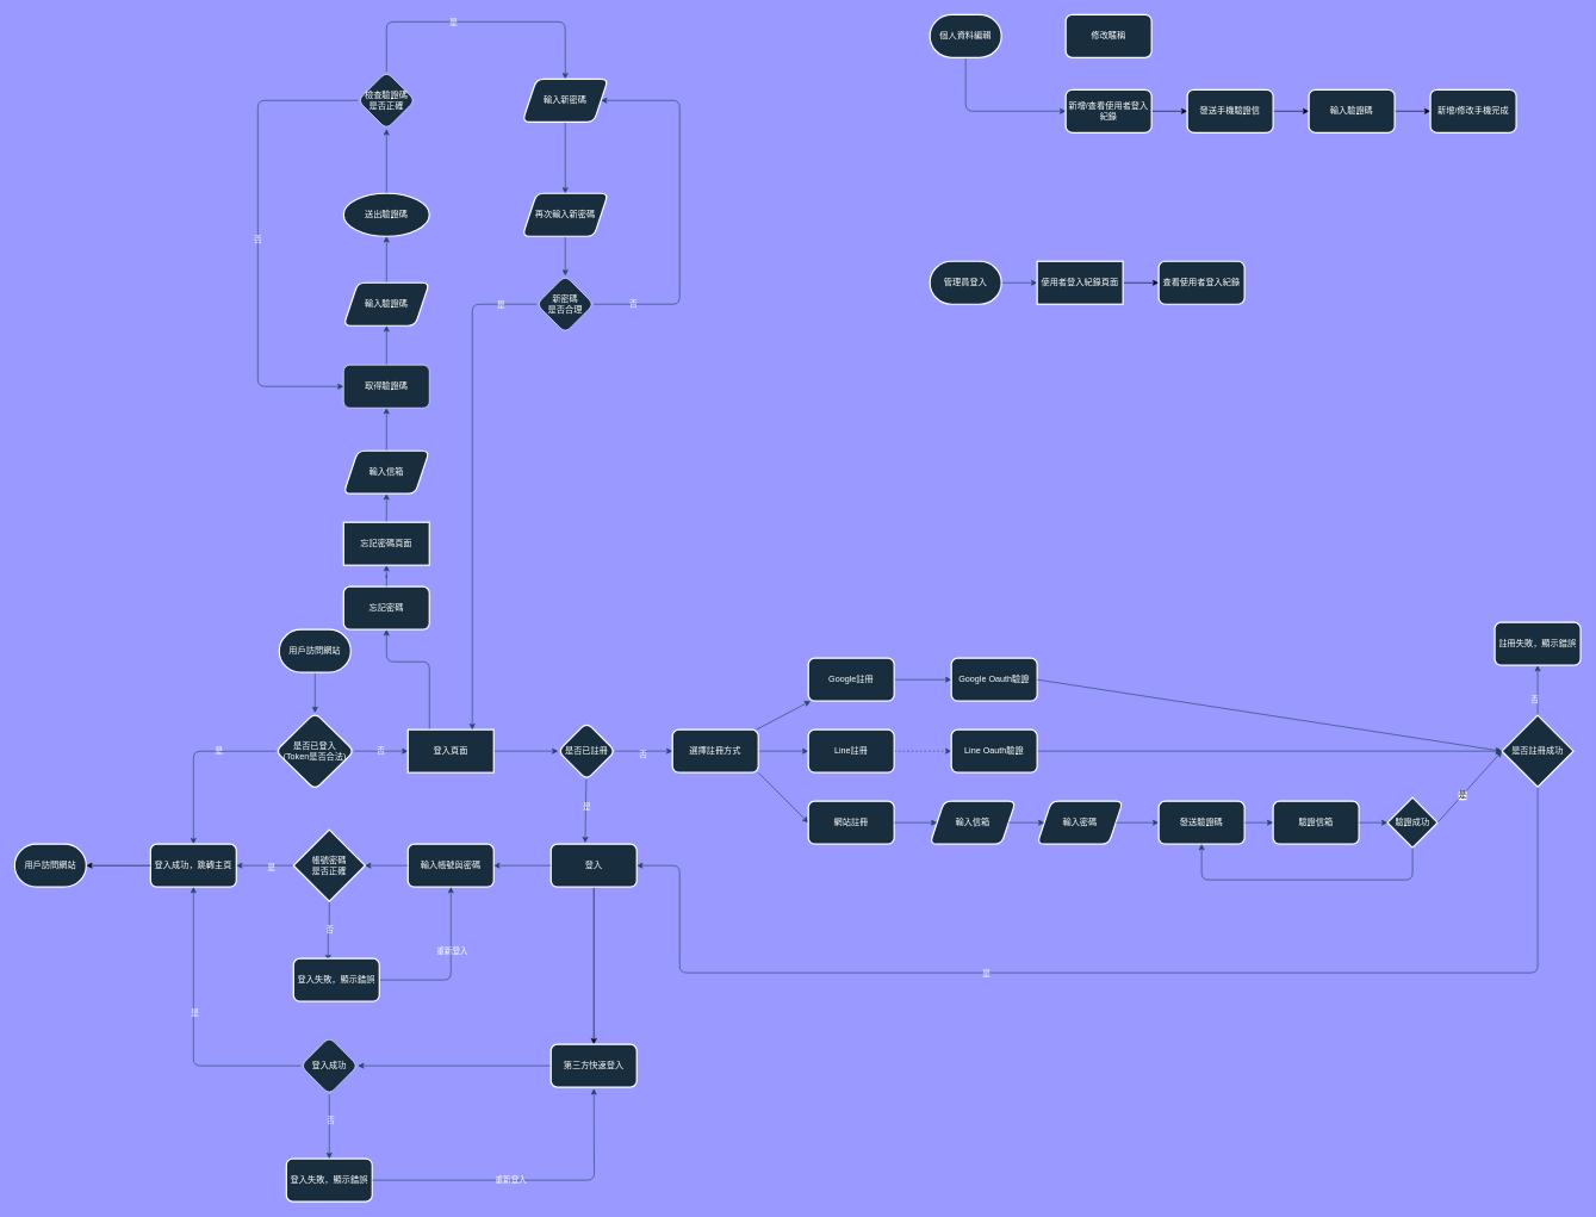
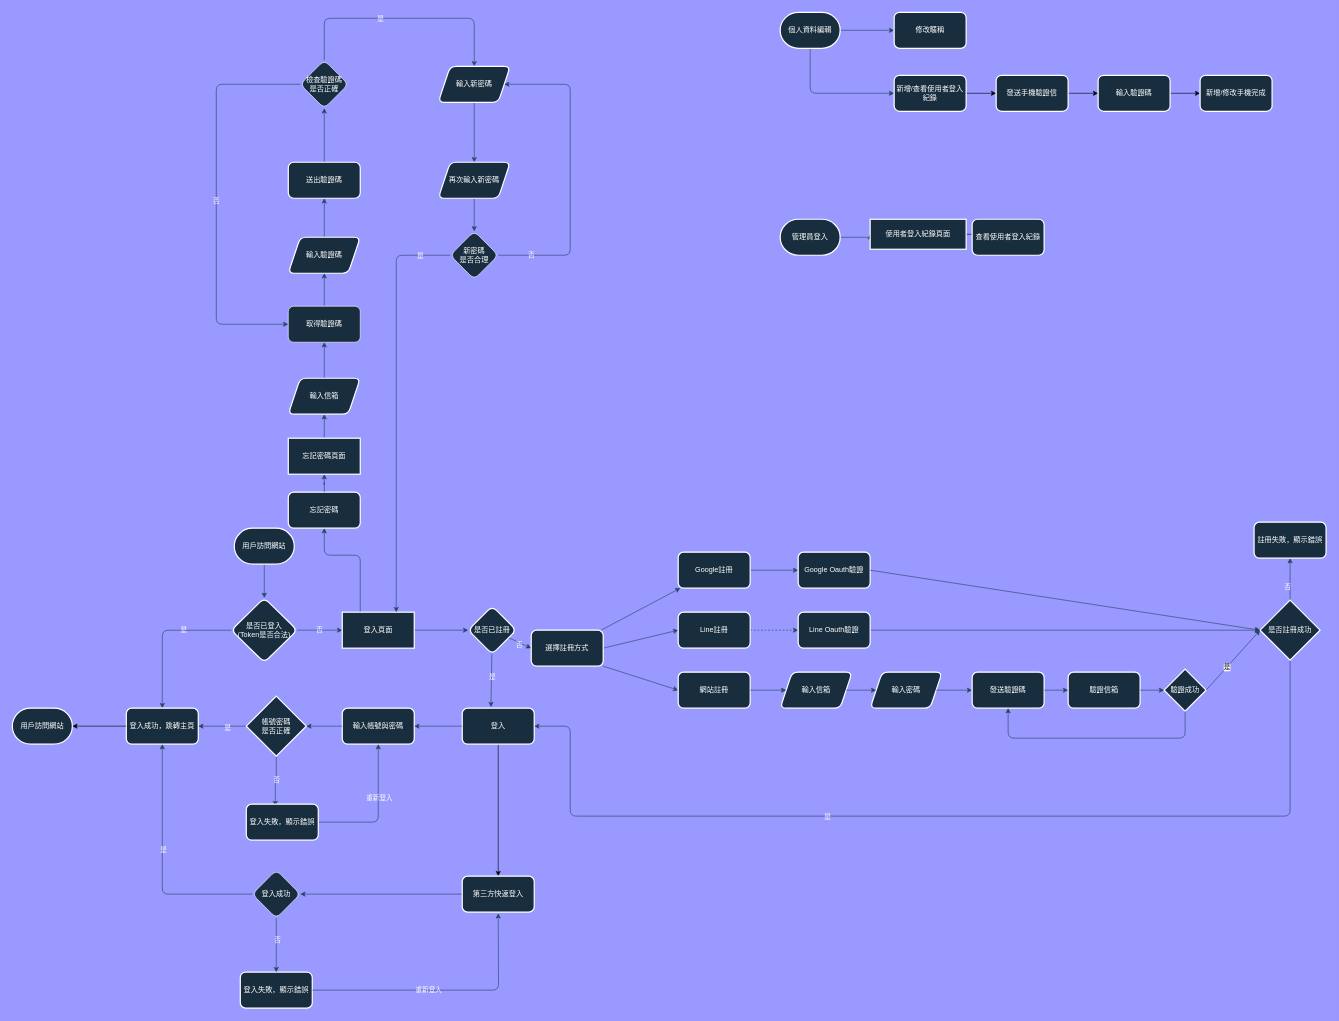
+ <mxCell id="101" style="edgeStyle=orthogonalEdgeStyle;rounded=1;orthogonalLoop=1;jettySize=auto;html=1;entryX=0;entryY=0.5;entryDx=0;entryDy=0;strokeColor=#23445D;" edge="1" parent="1" source="103" target="104"><mxGeometry relative="1" as="geometry" /></mxCell>
- <mxCell id="67" value="送出驗證碼" style="ellipse;whiteSpace=wrap;html=1;strokeWidth=2;labelBackgroundColor=none;fillColor=#182E3E;strokeColor=#FFFFFF;fontColor=#FFFFFF;" vertex="1" parent="1"><mxGeometry x="480" y="270" width="120" height="60" as="geometry" /></mxCell>
+ <mxCell id="67" value="送出驗證碼" style="whiteSpace=wrap;html=1;rounded=1;strokeWidth=2;labelBackgroundColor=none;fillColor=#182E3E;strokeColor=#FFFFFF;fontColor=#FFFFFF;" vertex="1" parent="1"><mxGeometry x="480" y="270" width="120" height="60" as="geometry" /></mxCell>
- <mxCell id="115" value="使用者登入紀錄頁面" style="whiteSpace=wrap;html=1;rounded=0;strokeWidth=2;labelBackgroundColor=none;fillColor=#182E3E;strokeColor=#FFFFFF;fontColor=#FFFFFF;" vertex="1" parent="1"><mxGeometry x="1450" y="365" width="120" height="60" as="geometry" /></mxCell>
+ <mxCell id="115" value="使用者登入紀錄頁面" style="whiteSpace=wrap;html=1;rounded=0;strokeWidth=2;labelBackgroundColor=none;fillColor=#182E3E;strokeColor=#FFFFFF;fontColor=#FFFFFF;" vertex="1" parent="1"><mxGeometry x="1450" y="365" width="160" height="50" as="geometry" /></mxCell>
- <mxCell id="22" value="選擇註冊方式" style="rounded=1;whiteSpace=wrap;html=1;strokeWidth=2;labelBackgroundColor=none;fillColor=#182E3E;strokeColor=#FFFFFF;fontColor=#FFFFFF;" vertex="1" parent="1"><mxGeometry x="940" y="1020" width="120" height="60" as="geometry" /></mxCell>
+ <mxCell id="22" value="選擇註冊方式" style="rounded=1;whiteSpace=wrap;html=1;strokeWidth=2;labelBackgroundColor=none;fillColor=#182E3E;strokeColor=#FFFFFF;fontColor=#FFFFFF;" vertex="1" parent="1"><mxGeometry x="885" y="1050" width="120" height="60" as="geometry" /></mxCell>
